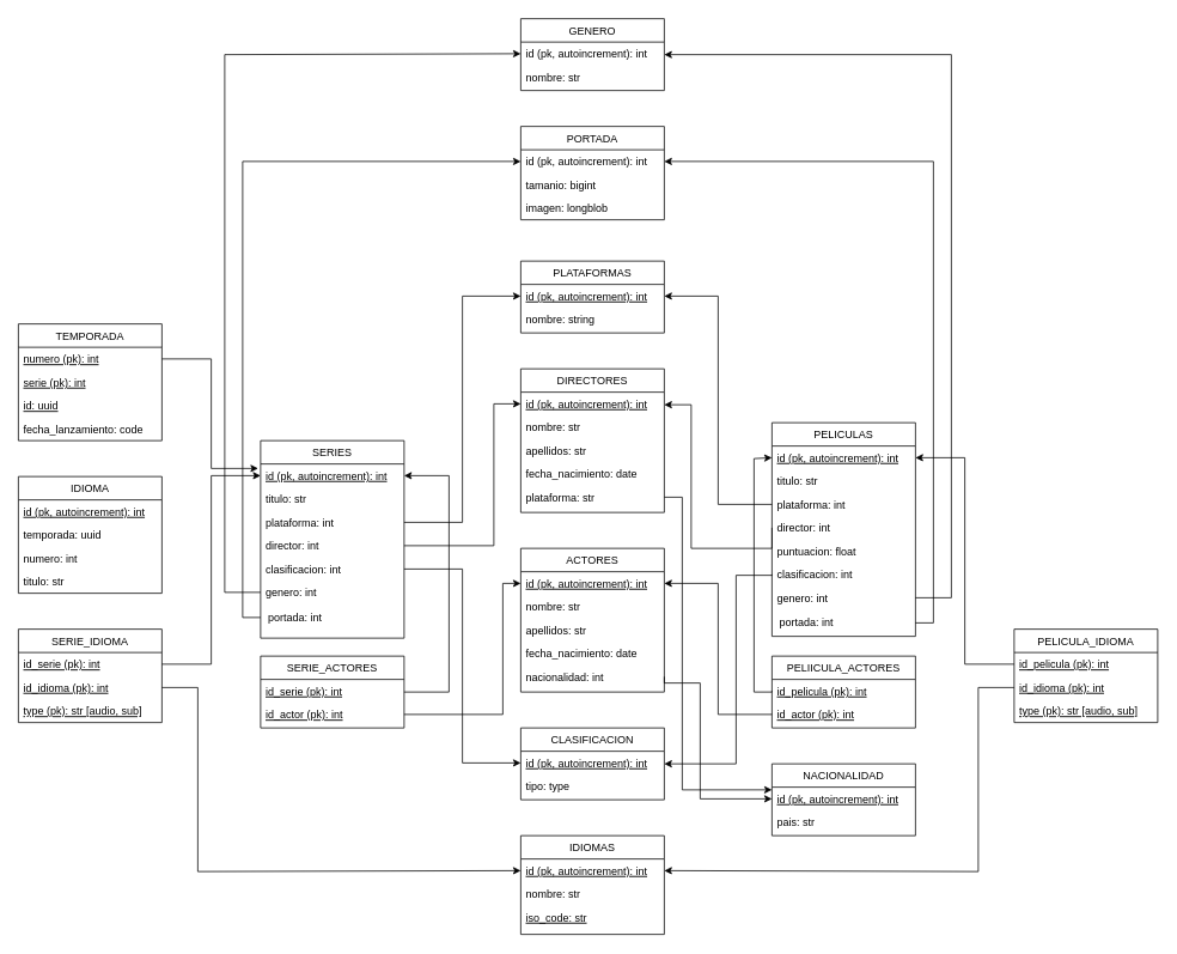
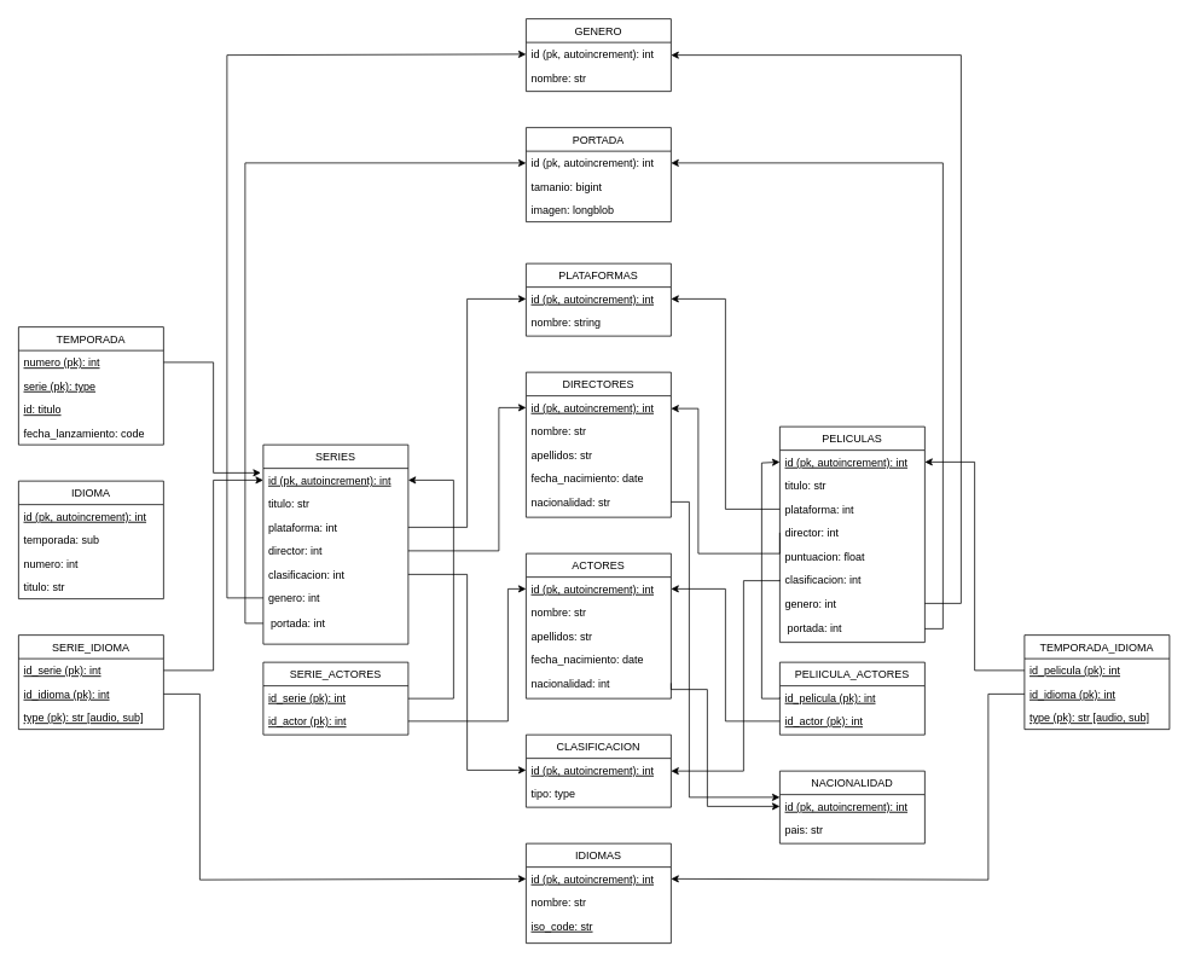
- <mxCell id="41" value="serie (pk): int" style="text;align=left;verticalAlign=top;spacingLeft=4;spacingRight=4;overflow=hidden;rotatable=0;points=[[0,0.5],[1,0.5]];portConstraint=eastwest;rounded=0;shadow=0;html=0;fontStyle=4" parent="39" vertex="1"><mxGeometry y="52" width="160" height="26" as="geometry" /></mxCell>
+ <mxCell id="41" value="serie (pk): type" style="text;align=left;verticalAlign=top;spacingLeft=4;spacingRight=4;overflow=hidden;rotatable=0;points=[[0,0.5],[1,0.5]];portConstraint=eastwest;rounded=0;shadow=0;html=0;fontStyle=4" parent="39" vertex="1"><mxGeometry y="52" width="160" height="26" as="geometry" /></mxCell>
- <mxCell id="42" value="id: uuid" style="text;align=left;verticalAlign=top;spacingLeft=4;spacingRight=4;overflow=hidden;rotatable=0;points=[[0,0.5],[1,0.5]];portConstraint=eastwest;rounded=0;shadow=0;html=0;fontStyle=4" parent="39" vertex="1"><mxGeometry y="78" width="160" height="26" as="geometry" /></mxCell>
+ <mxCell id="42" value="id: titulo" style="text;align=left;verticalAlign=top;spacingLeft=4;spacingRight=4;overflow=hidden;rotatable=0;points=[[0,0.5],[1,0.5]];portConstraint=eastwest;rounded=0;shadow=0;html=0;fontStyle=4" parent="39" vertex="1"><mxGeometry y="78" width="160" height="26" as="geometry" /></mxCell>
- <mxCell id="10" value="plataforma: str" style="text;align=left;verticalAlign=top;spacingLeft=4;spacingRight=4;overflow=hidden;rotatable=0;points=[[0,0.5],[1,0.5]];portConstraint=eastwest;rounded=0;shadow=0;html=0;" parent="5" vertex="1"><mxGeometry y="130" width="160" height="26" as="geometry" /></mxCell>
+ <mxCell id="10" value="nacionalidad: str" style="text;align=left;verticalAlign=top;spacingLeft=4;spacingRight=4;overflow=hidden;rotatable=0;points=[[0,0.5],[1,0.5]];portConstraint=eastwest;rounded=0;shadow=0;html=0;" parent="5" vertex="1"><mxGeometry y="130" width="160" height="26" as="geometry" /></mxCell>
- <mxCell id="46" value="temporada: uuid" style="text;align=left;verticalAlign=top;spacingLeft=4;spacingRight=4;overflow=hidden;rotatable=0;points=[[0,0.5],[1,0.5]];portConstraint=eastwest;rounded=0;shadow=0;html=0;" parent="44" vertex="1"><mxGeometry y="52" width="160" height="26" as="geometry" /></mxCell>
+ <mxCell id="46" value="temporada: sub" style="text;align=left;verticalAlign=top;spacingLeft=4;spacingRight=4;overflow=hidden;rotatable=0;points=[[0,0.5],[1,0.5]];portConstraint=eastwest;rounded=0;shadow=0;html=0;" parent="44" vertex="1"><mxGeometry y="52" width="160" height="26" as="geometry" /></mxCell>
- <mxCell id="67" value="PELICULA_IDIOMA" style="swimlane;fontStyle=0;align=center;verticalAlign=top;childLayout=stackLayout;horizontal=1;startSize=26;horizontalStack=0;resizeParent=1;resizeLast=0;collapsible=1;marginBottom=0;rounded=0;shadow=0;strokeWidth=1;" parent="1" vertex="1"><mxGeometry x="1130" y="700" width="160" height="104" as="geometry"><mxRectangle x="550" y="140" width="160" height="26" as="alternateBounds" /></mxGeometry></mxCell>
+ <mxCell id="67" value="TEMPORADA_IDIOMA" style="swimlane;fontStyle=0;align=center;verticalAlign=top;childLayout=stackLayout;horizontal=1;startSize=26;horizontalStack=0;resizeParent=1;resizeLast=0;collapsible=1;marginBottom=0;rounded=0;shadow=0;strokeWidth=1;" parent="1" vertex="1"><mxGeometry x="1130" y="700" width="160" height="104" as="geometry"><mxRectangle x="550" y="140" width="160" height="26" as="alternateBounds" /></mxGeometry></mxCell>
